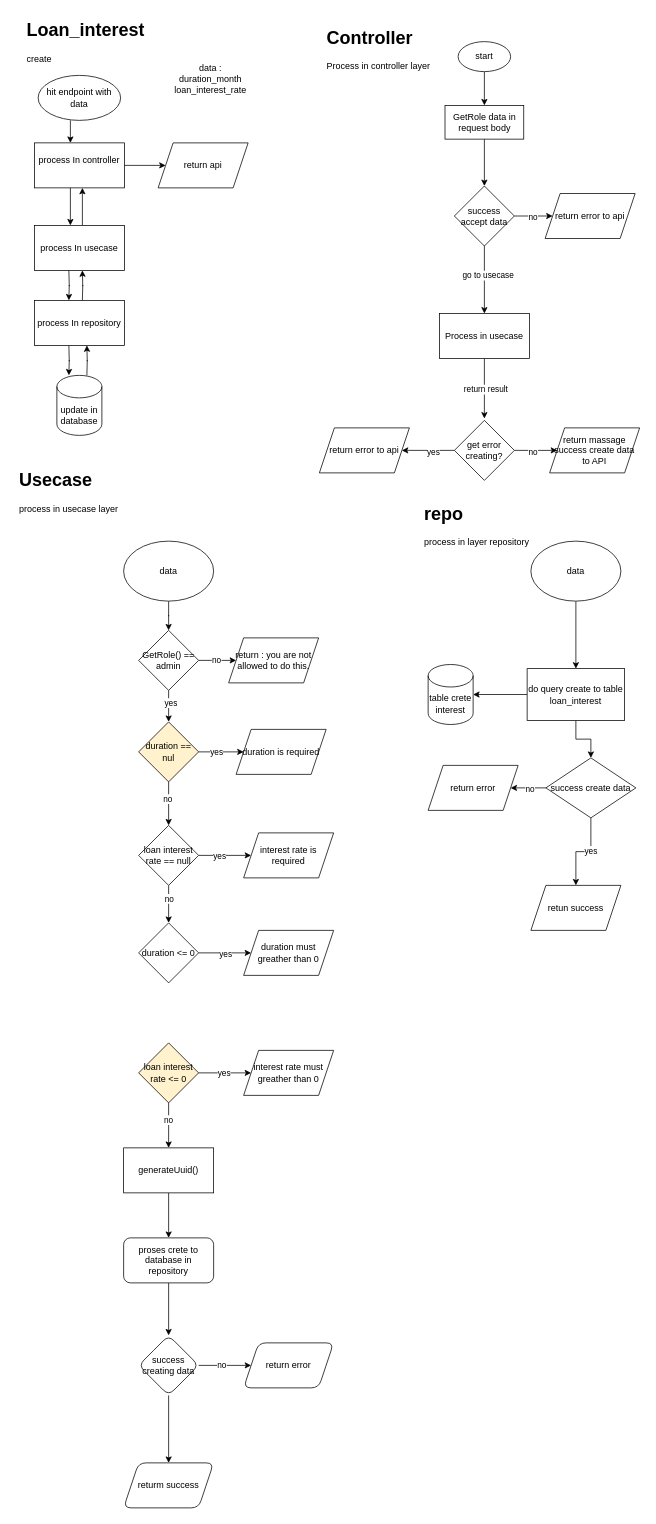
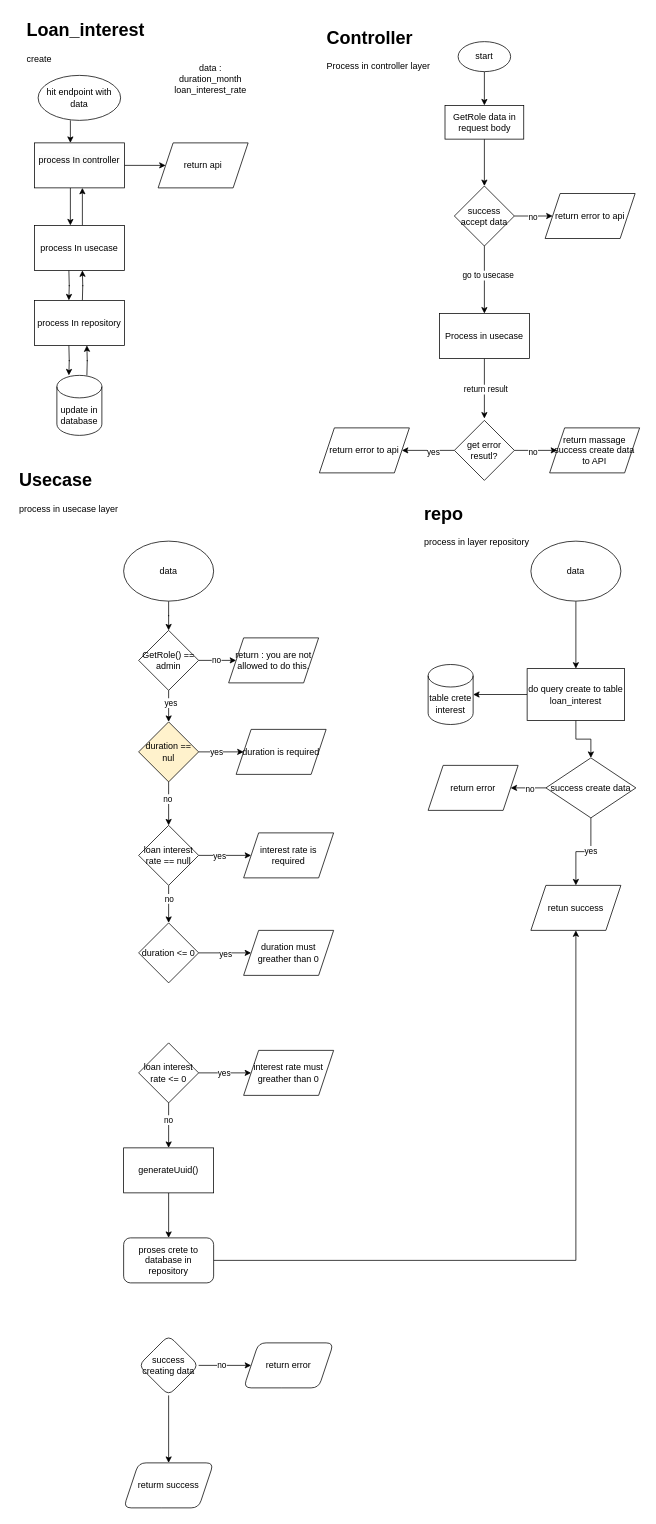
- <mxCell id="36" value="get error creating?" style="rhombus;whiteSpace=wrap;html=1;" parent="1" vertex="1"><mxGeometry x="605" y="560" width="80" height="80" as="geometry" /></mxCell>
+ <mxCell id="36" value="get error resutl?" style="rhombus;whiteSpace=wrap;html=1;" parent="1" vertex="1"><mxGeometry x="605" y="560" width="80" height="80" as="geometry" /></mxCell>
- <mxCell id="67" value="loan interest rate&amp;nbsp;&amp;lt;= 0" style="rhombus;whiteSpace=wrap;html=1;fillColor=#fff2cc;" parent="1" vertex="1"><mxGeometry x="184" y="1390" width="80" height="80" as="geometry" /></mxCell>
+ <mxCell id="67" value="loan interest rate&amp;nbsp;&amp;lt;= 0" style="rhombus;whiteSpace=wrap;html=1;" parent="1" vertex="1"><mxGeometry x="184" y="1390" width="80" height="80" as="geometry" /></mxCell>
- <mxCell id="69" value="" style="edgeStyle=orthogonalEdgeStyle;rounded=0;orthogonalLoop=1;jettySize=auto;html=1;" parent="1" source="70" target="74" edge="1"><mxGeometry relative="1" as="geometry" /></mxCell>
+ <mxCell id="69" value="" style="edgeStyle=orthogonalEdgeStyle;rounded=0;orthogonalLoop=1;jettySize=auto;html=1;" parent="1" source="70" target="90" edge="1"><mxGeometry relative="1" as="geometry" /></mxCell>
